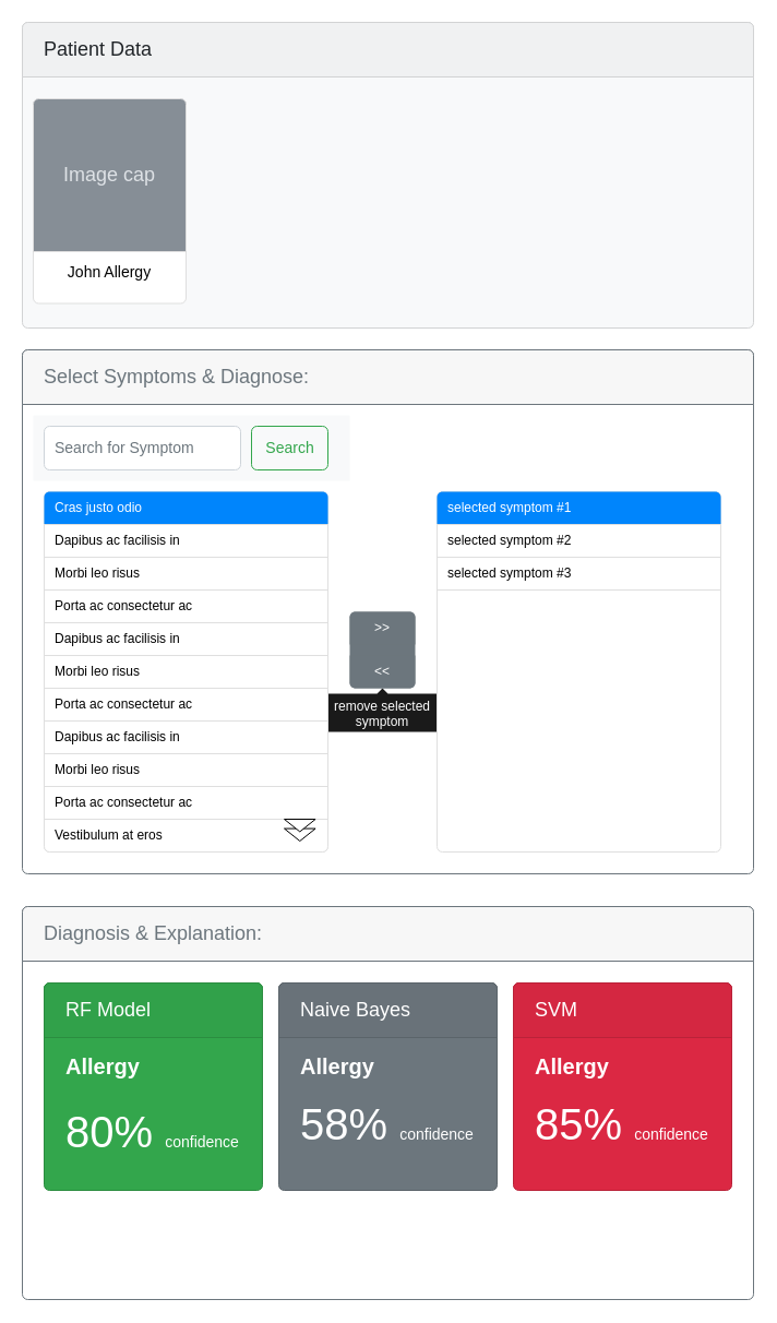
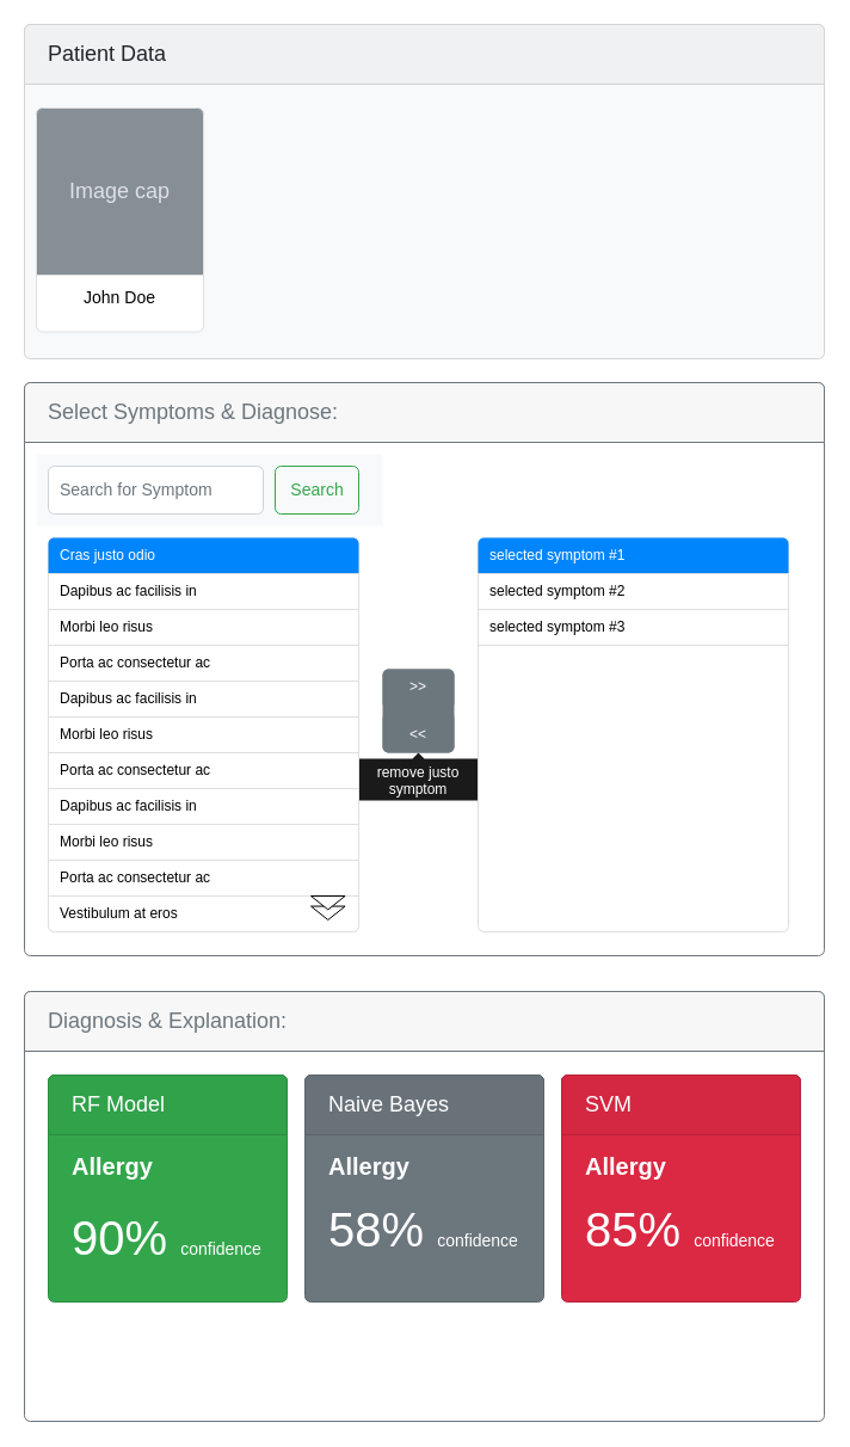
- <mxCell id="32" value="John Allergy" style="html=1;shadow=0;dashed=0;shape=mxgraph.bootstrap.rrect;rSize=5;strokeColor=#DFDFDF;html=1;whiteSpace=wrap;fillColor=#ffffff;fontColor=#000000;verticalAlign=bottom;align=center;spacing=20;fontSize=14;" vertex="1" parent="30"><mxGeometry x="10" y="70" width="140" height="187.507" as="geometry" /></mxCell>
+ <mxCell id="32" value="John Doe" style="html=1;shadow=0;dashed=0;shape=mxgraph.bootstrap.rrect;rSize=5;strokeColor=#DFDFDF;html=1;whiteSpace=wrap;fillColor=#ffffff;fontColor=#000000;verticalAlign=bottom;align=center;spacing=20;fontSize=14;" vertex="1" parent="30"><mxGeometry x="10" y="70" width="140" height="187.507" as="geometry" /></mxCell>
- <mxCell id="4" value="remove selected&lt;br&gt;symptom" style="html=1;shadow=0;dashed=0;shape=mxgraph.bootstrap.popover;fillColor=#1A1A1A;strokeColor=none;dx=55;dy=5;rSize=5;whiteSpace=wrap;verticalAlign=top;spacing=10;fontSize=12;spacingLeft=0;align=center;spacingTop=-5;fontColor=#FFFFFF;direction=west;spacingBottom=0;" vertex="1" parent="2"><mxGeometry x="275" y="310" width="110" height="40" as="geometry" /></mxCell>
+ <mxCell id="4" value="remove justo&lt;br&gt;symptom" style="html=1;shadow=0;dashed=0;shape=mxgraph.bootstrap.popover;fillColor=#1A1A1A;strokeColor=none;dx=55;dy=5;rSize=5;whiteSpace=wrap;verticalAlign=top;spacing=10;fontSize=12;spacingLeft=0;align=center;spacingTop=-5;fontColor=#FFFFFF;direction=west;spacingBottom=0;" vertex="1" parent="2"><mxGeometry x="275" y="310" width="110" height="40" as="geometry" /></mxCell>
- <mxCell id="36" value="&lt;b&gt;Allergy&lt;/b&gt;&lt;br&gt;&lt;br&gt;&lt;font style=&quot;font-size: 40px;&quot;&gt;80% &lt;/font&gt;&lt;font style=&quot;font-size: 14px;&quot;&gt;confidence&lt;/font&gt;" style="html=1;shadow=0;dashed=0;shape=mxgraph.bootstrap.rrect;rSize=5;strokeColor=#2B8D40;html=1;whiteSpace=wrap;fillColor=#33A64C;fontColor=#ffffff;verticalAlign=top;align=left;spacing=20;spacingBottom=0;fontSize=20;spacingTop=40;" vertex="1" parent="34"><mxGeometry x="20" y="70" width="200" height="190" as="geometry" /></mxCell>
+ <mxCell id="36" value="&lt;b&gt;Allergy&lt;/b&gt;&lt;br&gt;&lt;br&gt;&lt;font style=&quot;font-size: 40px;&quot;&gt;90% &lt;/font&gt;&lt;font style=&quot;font-size: 14px;&quot;&gt;confidence&lt;/font&gt;" style="html=1;shadow=0;dashed=0;shape=mxgraph.bootstrap.rrect;rSize=5;strokeColor=#2B8D40;html=1;whiteSpace=wrap;fillColor=#33A64C;fontColor=#ffffff;verticalAlign=top;align=left;spacing=20;spacingBottom=0;fontSize=20;spacingTop=40;" vertex="1" parent="34"><mxGeometry x="20" y="70" width="200" height="190" as="geometry" /></mxCell>
